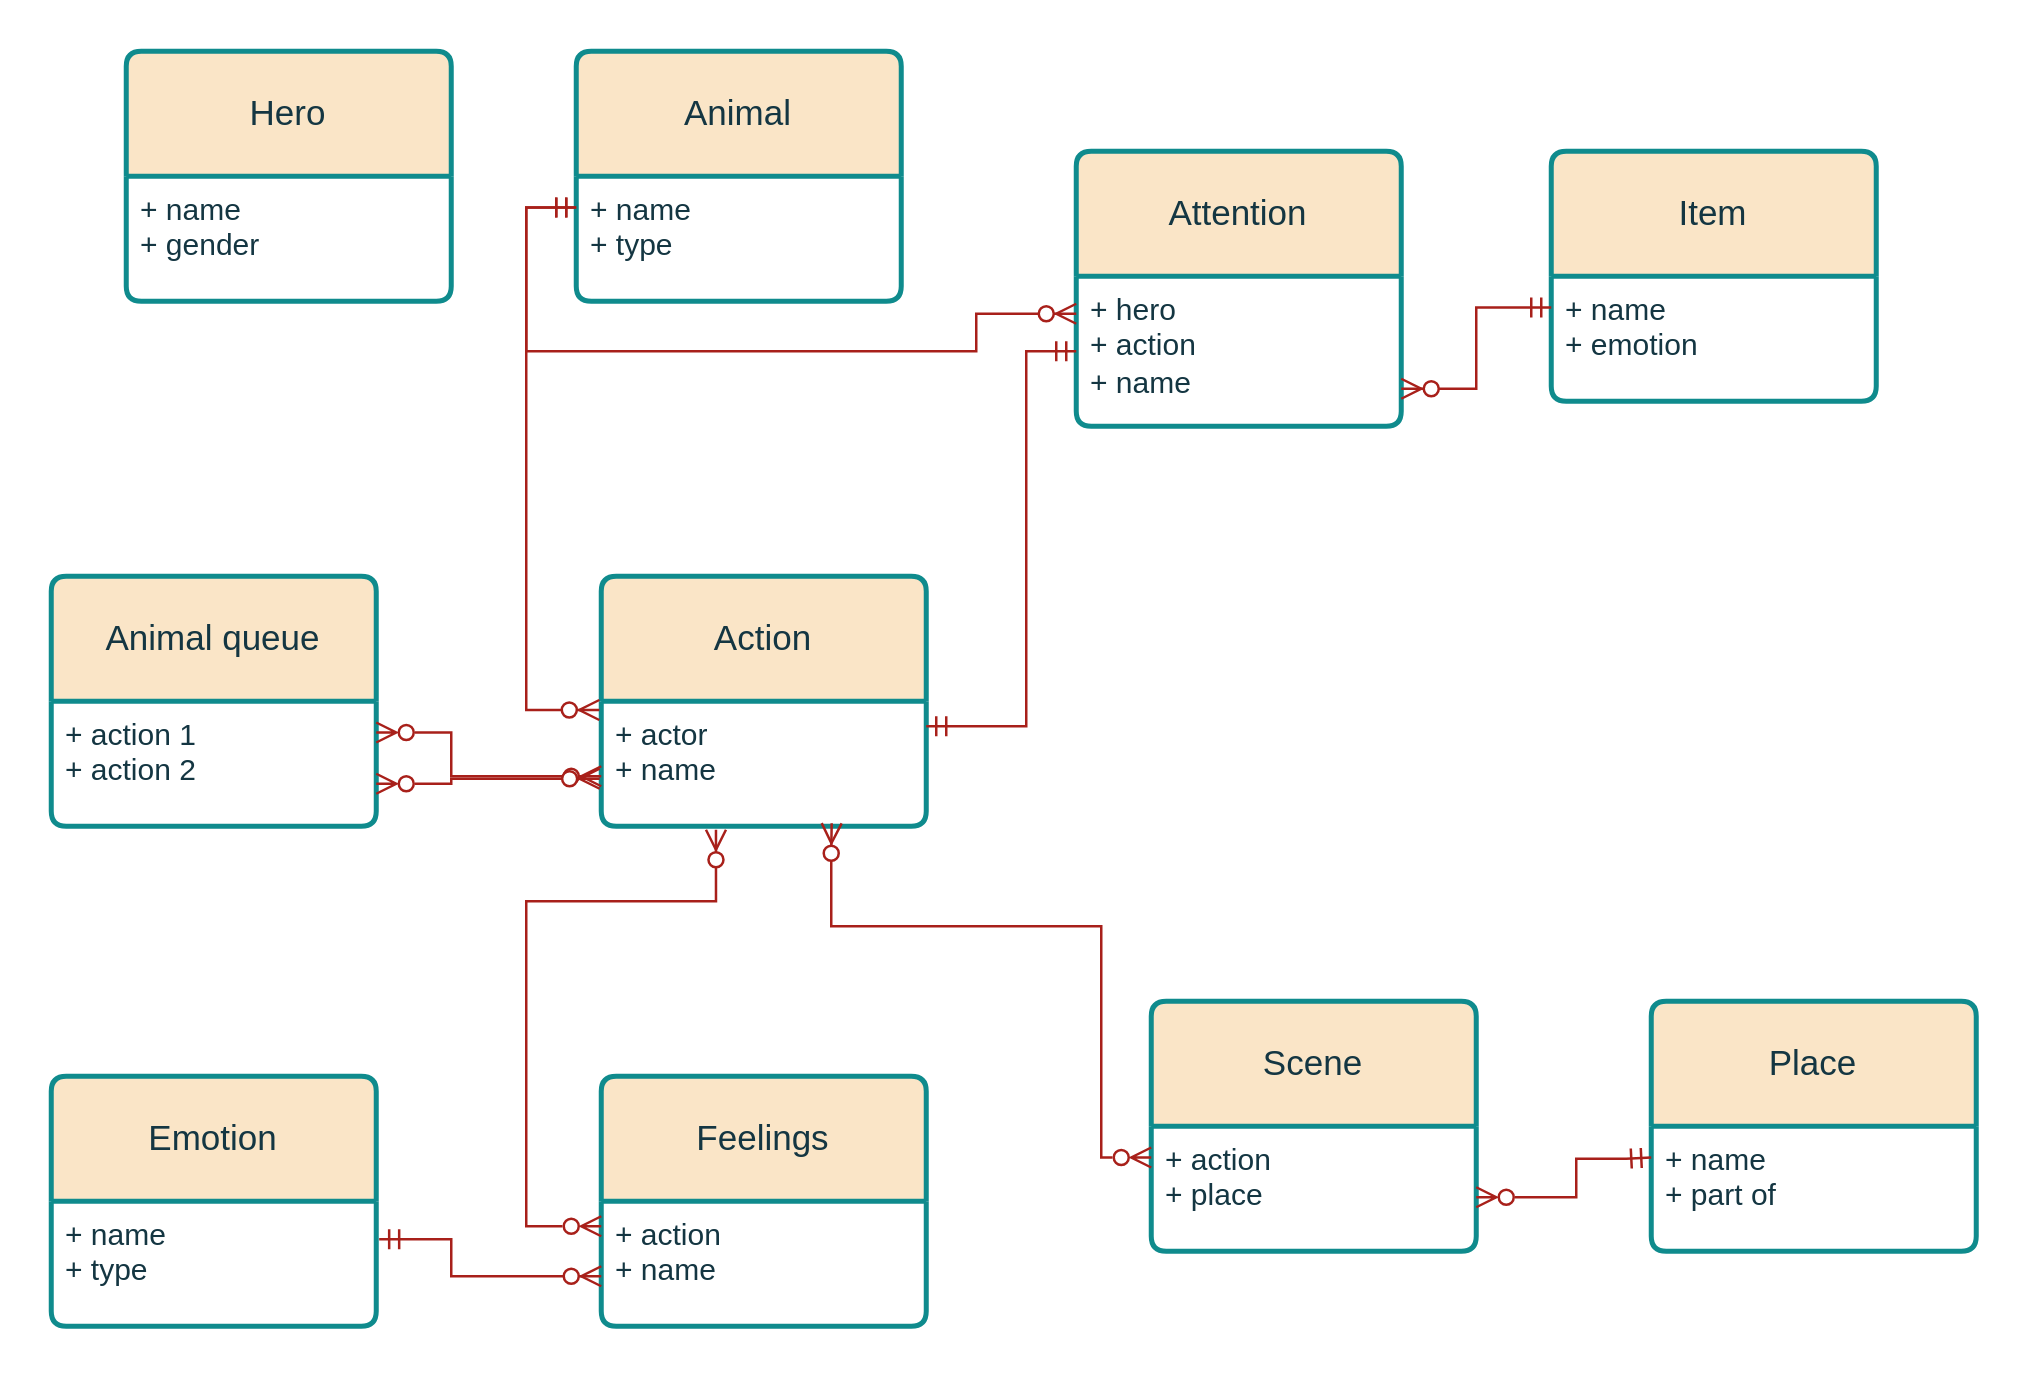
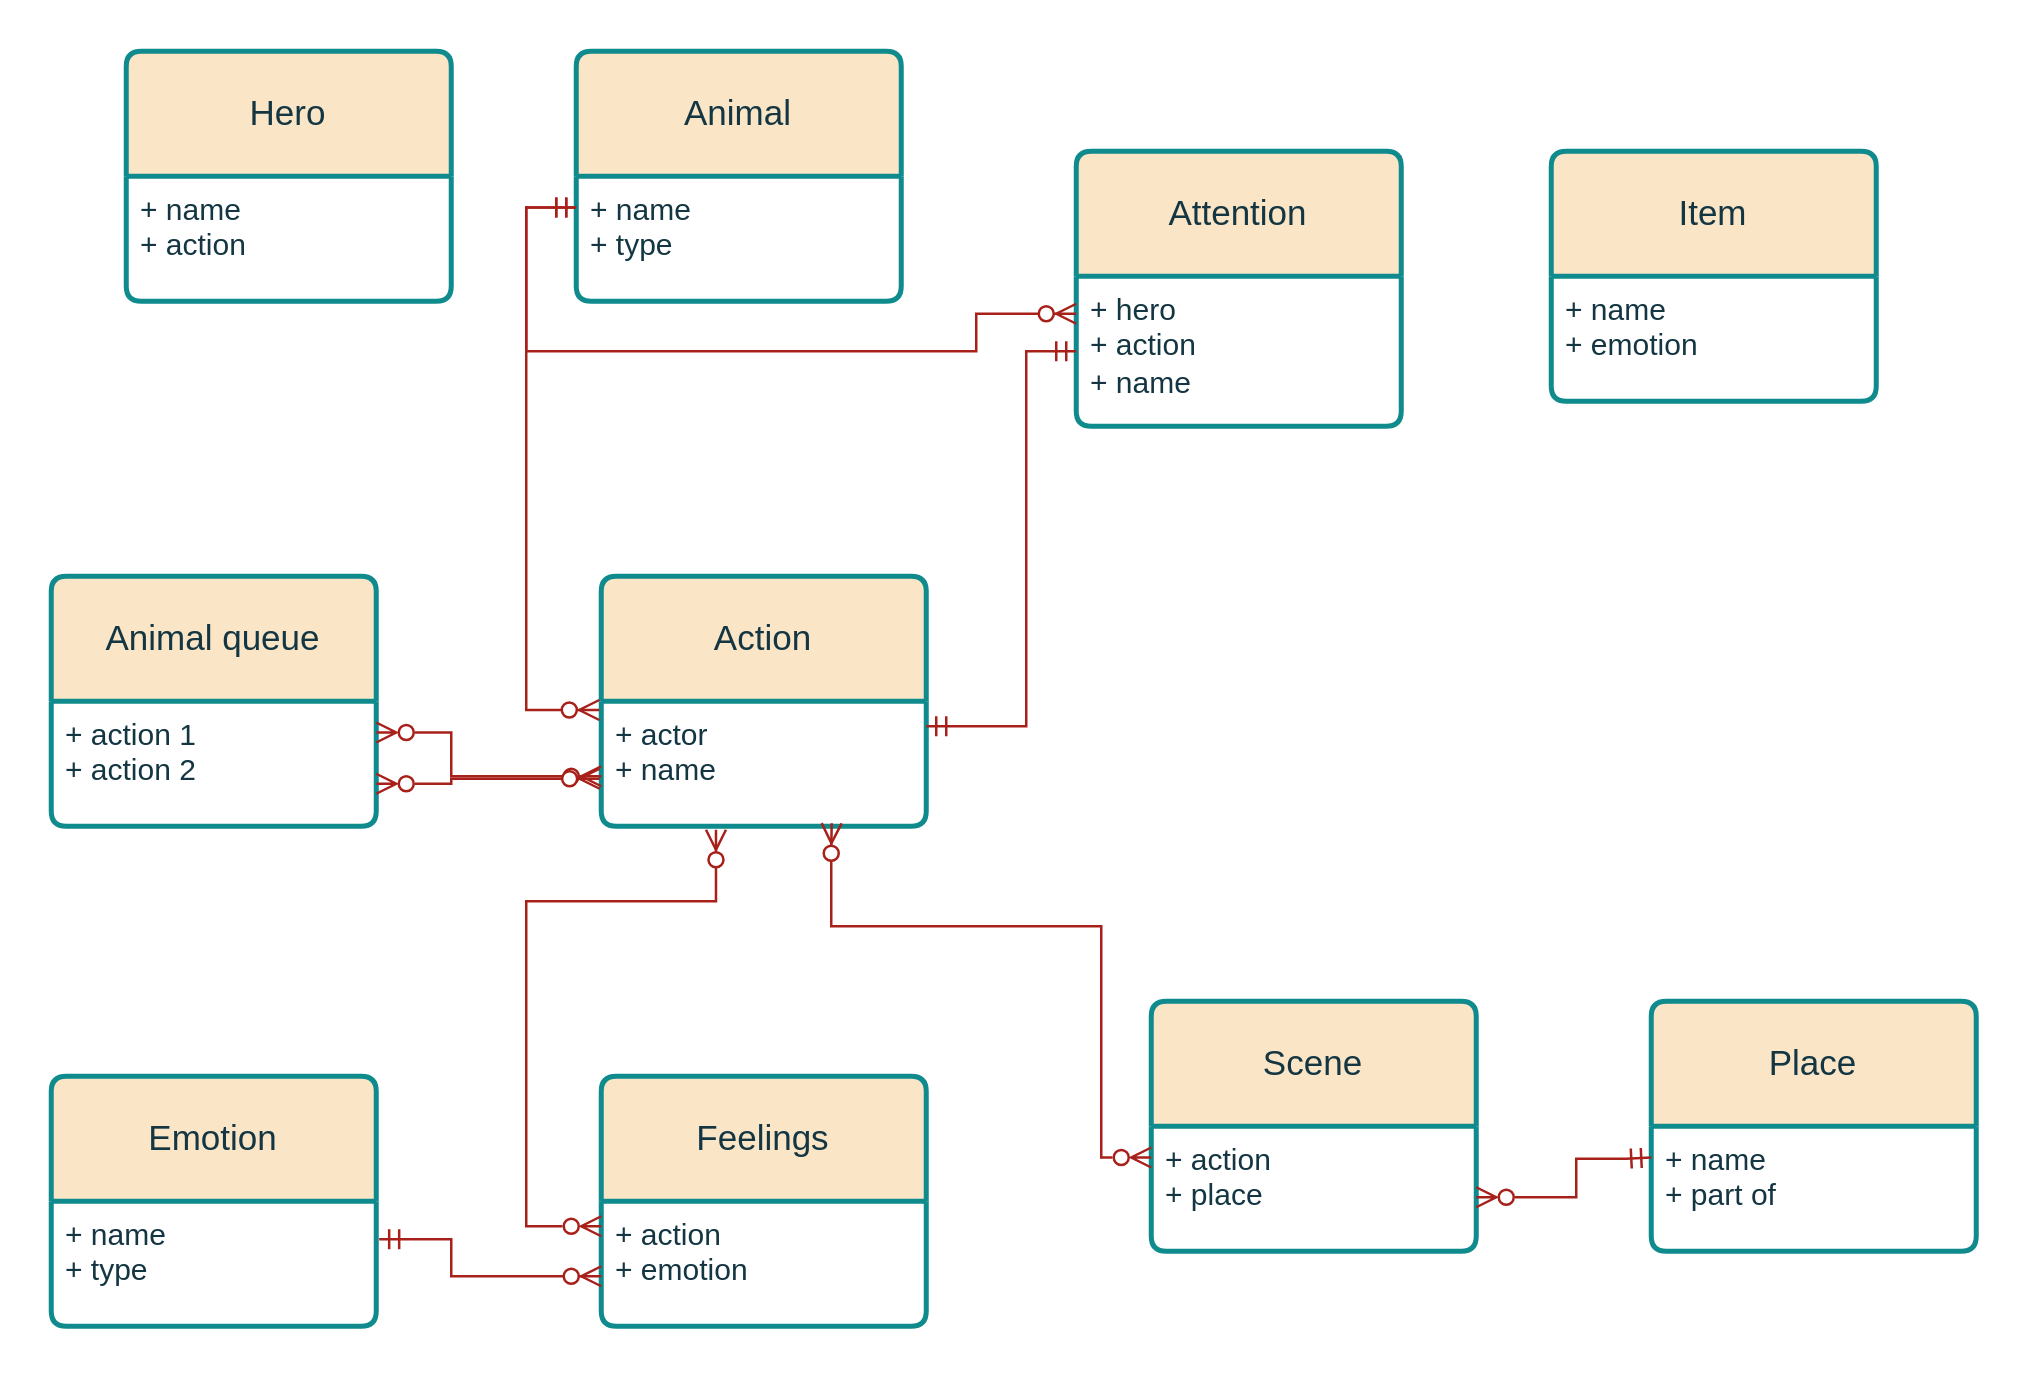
- <mxCell id="3" value="+ name&lt;div&gt;+ gender&lt;/div&gt;" style="align=left;strokeColor=none;fillColor=none;spacingLeft=4;spacingRight=4;fontSize=12;verticalAlign=top;resizable=0;rotatable=0;part=1;html=1;whiteSpace=wrap;labelBackgroundColor=none;fontColor=#143642;" parent="2" vertex="1"><mxGeometry y="50" width="130" height="50" as="geometry" /></mxCell>
+ <mxCell id="3" value="+ name&lt;div&gt;+ action&lt;/div&gt;" style="align=left;strokeColor=none;fillColor=none;spacingLeft=4;spacingRight=4;fontSize=12;verticalAlign=top;resizable=0;rotatable=0;part=1;html=1;whiteSpace=wrap;labelBackgroundColor=none;fontColor=#143642;" parent="2" vertex="1"><mxGeometry y="50" width="130" height="50" as="geometry" /></mxCell>
- <mxCell id="22" value="" style="edgeStyle=orthogonalEdgeStyle;fontSize=12;html=1;endArrow=ERzeroToMany;startArrow=ERmandOne;rounded=0;exitX=0;exitY=0.25;exitDx=0;exitDy=0;entryX=1;entryY=0.75;entryDx=0;entryDy=0;labelBackgroundColor=none;strokeColor=#A8201A;fontColor=default;" parent="1" source="7" target="13" edge="1"><mxGeometry width="100" height="100" relative="1" as="geometry"><mxPoint x="135" y="140" as="sourcePoint" /><mxPoint x="345" y="250" as="targetPoint" /></mxGeometry></mxCell>
- <mxCell id="19" value="+ action&lt;div&gt;+ name&lt;/div&gt;" style="align=left;strokeColor=none;fillColor=none;spacingLeft=4;spacingRight=4;fontSize=12;verticalAlign=top;resizable=0;rotatable=0;part=1;html=1;whiteSpace=wrap;labelBackgroundColor=none;fontColor=#143642;" parent="18" vertex="1"><mxGeometry y="50" width="130" height="50" as="geometry" /></mxCell>
+ <mxCell id="19" value="+ action&lt;div&gt;+ emotion&lt;/div&gt;" style="align=left;strokeColor=none;fillColor=none;spacingLeft=4;spacingRight=4;fontSize=12;verticalAlign=top;resizable=0;rotatable=0;part=1;html=1;whiteSpace=wrap;labelBackgroundColor=none;fontColor=#143642;" parent="18" vertex="1"><mxGeometry y="50" width="130" height="50" as="geometry" /></mxCell>
